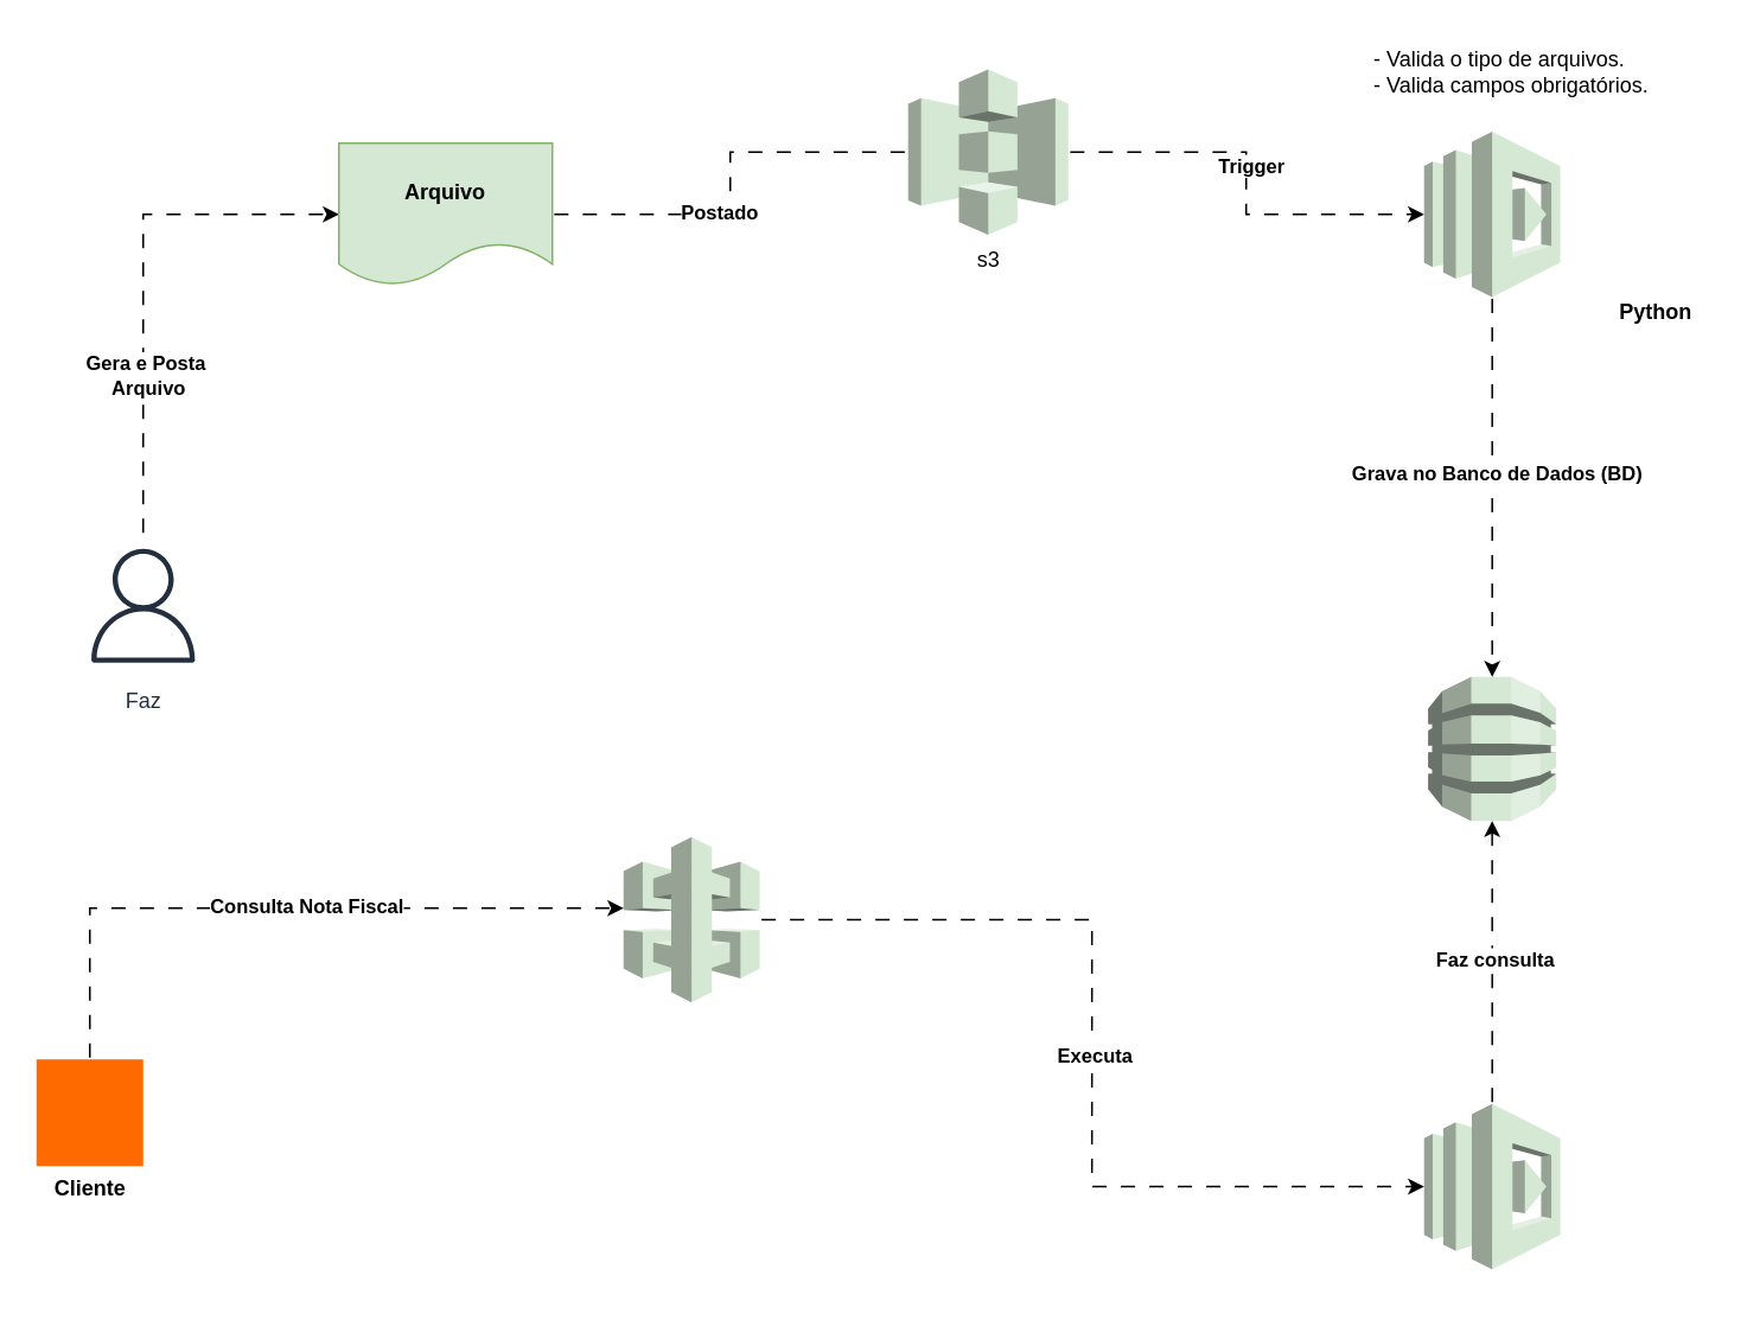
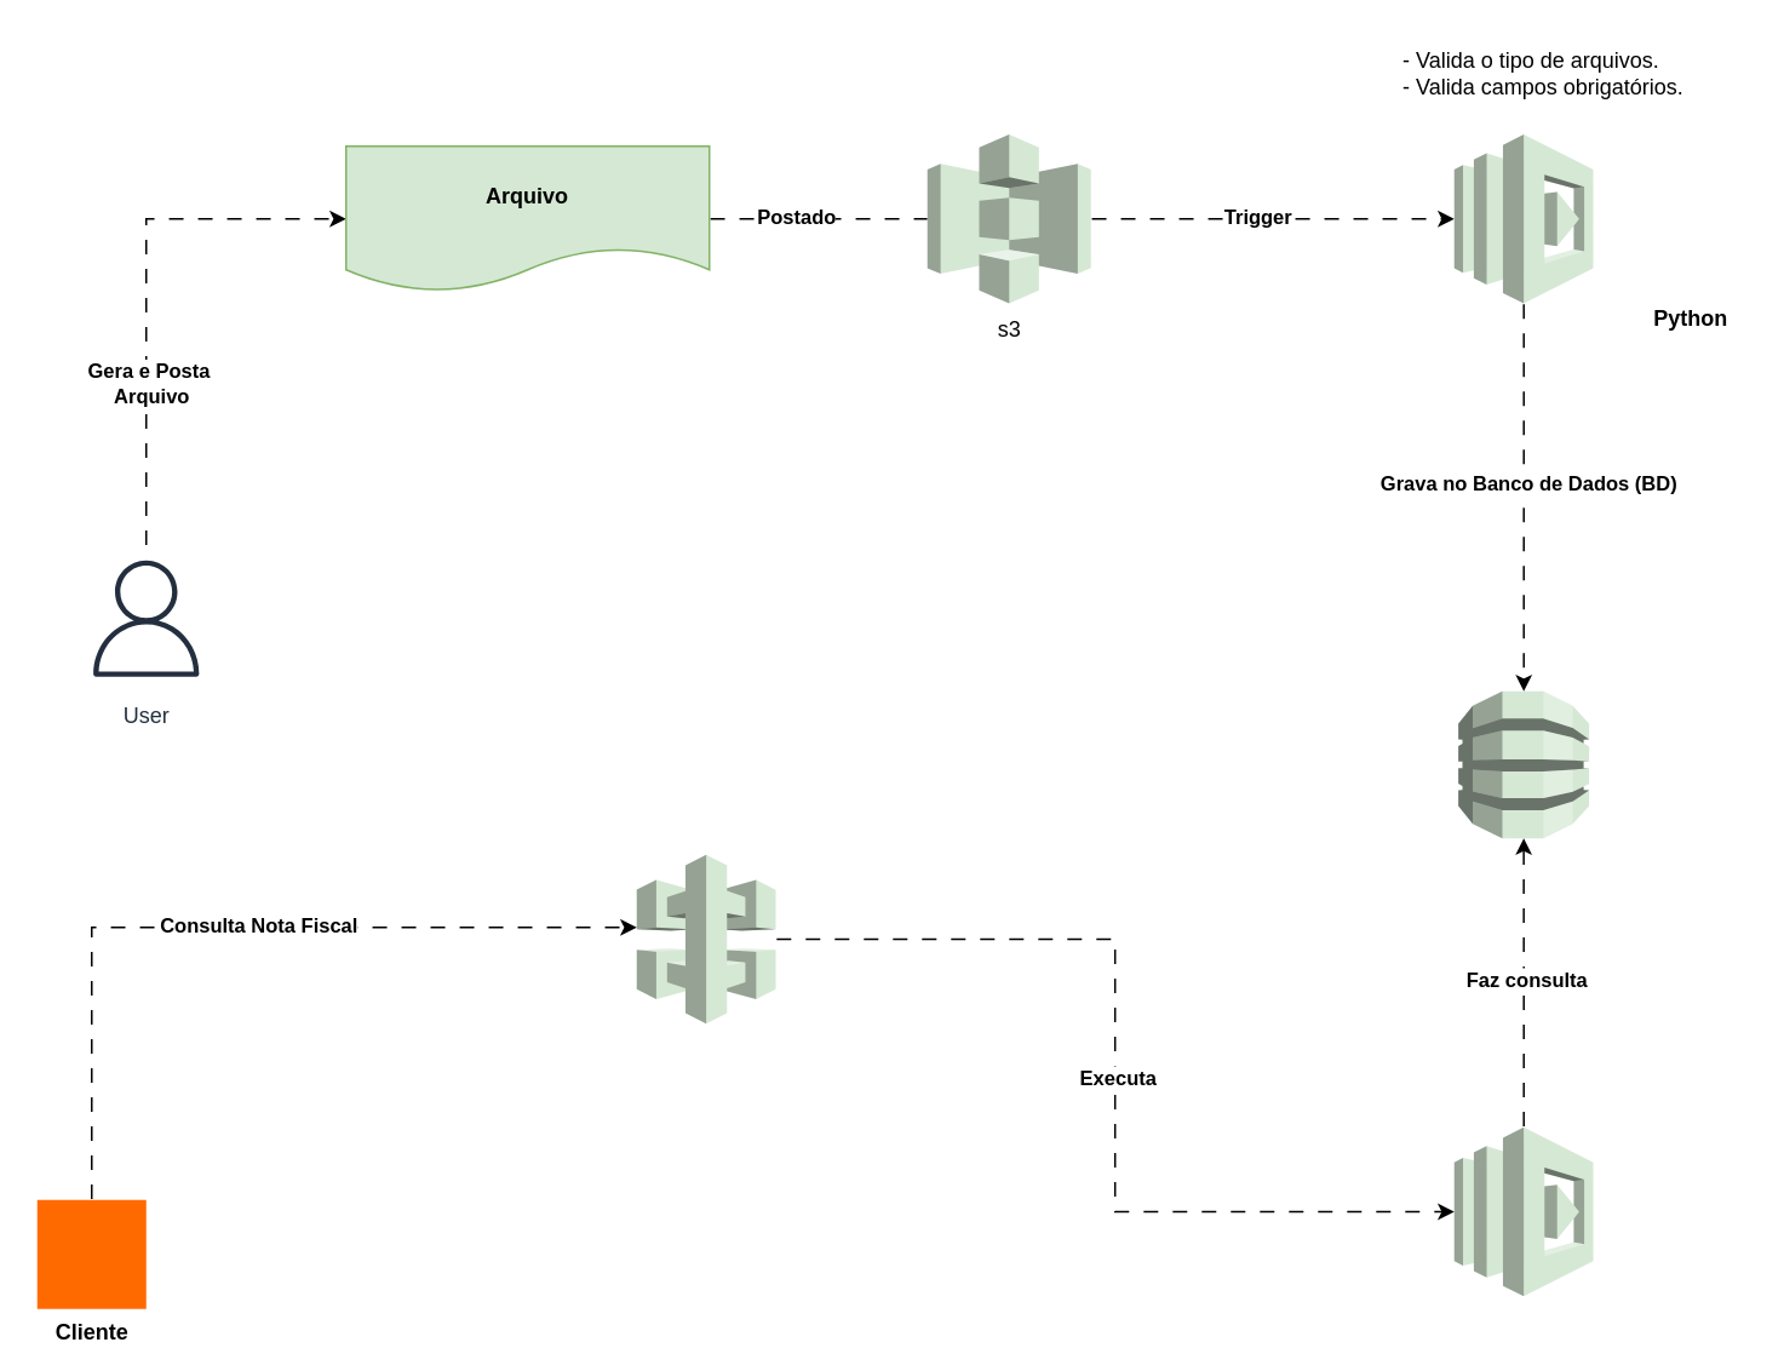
- <mxCell id="10" value="s3" style="outlineConnect=0;dashed=0;verticalLabelPosition=bottom;verticalAlign=top;align=center;html=1;shape=mxgraph.aws3.s3;fillColor=#d5e8d4;strokeColor=#82b366;" parent="1" vertex="1"><mxGeometry x="510" y="38.5" width="90" height="93" as="geometry" /></mxCell>
+ <mxCell id="10" value="s3" style="outlineConnect=0;dashed=0;verticalLabelPosition=bottom;verticalAlign=top;align=center;html=1;shape=mxgraph.aws3.s3;fillColor=#d5e8d4;strokeColor=#82b366;" parent="1" vertex="1"><mxGeometry x="510" y="73.5" width="90" height="93" as="geometry" /></mxCell>
- <mxCell id="7" value="&lt;b&gt;Arquivo&lt;/b&gt;" style="shape=document;whiteSpace=wrap;html=1;boundedLbl=1;fillColor=#d5e8d4;strokeColor=#82b366;" parent="1" vertex="1"><mxGeometry x="190" y="80" width="120" height="80" as="geometry" /></mxCell>
+ <mxCell id="7" value="&lt;b&gt;Arquivo&lt;/b&gt;" style="shape=document;whiteSpace=wrap;html=1;boundedLbl=1;fillColor=#d5e8d4;strokeColor=#82b366;" parent="1" vertex="1"><mxGeometry x="190" y="80" width="200" height="80" as="geometry" /></mxCell>
- <mxCell id="4" value="Faz" style="sketch=0;outlineConnect=0;fontColor=#232F3E;gradientColor=none;strokeColor=#232F3E;fillColor=#ffffff;dashed=0;verticalLabelPosition=bottom;verticalAlign=top;align=center;html=1;fontSize=12;fontStyle=0;aspect=fixed;shape=mxgraph.aws4.resourceIcon;resIcon=mxgraph.aws4.user;" parent="1" vertex="1"><mxGeometry x="40" y="300" width="80" height="80" as="geometry" /></mxCell>
+ <mxCell id="4" value="User" style="sketch=0;outlineConnect=0;fontColor=#232F3E;gradientColor=none;strokeColor=#232F3E;fillColor=#ffffff;dashed=0;verticalLabelPosition=bottom;verticalAlign=top;align=center;html=1;fontSize=12;fontStyle=0;aspect=fixed;shape=mxgraph.aws4.resourceIcon;resIcon=mxgraph.aws4.user;" parent="1" vertex="1"><mxGeometry x="40" y="300" width="80" height="80" as="geometry" /></mxCell>
- <mxCell id="20" value="&lt;div&gt;&lt;b&gt;&lt;br&gt;&lt;/b&gt;&lt;/div&gt;&lt;div&gt;&lt;b&gt;&lt;br&gt;&lt;/b&gt;&lt;/div&gt;&lt;div&gt;&lt;b&gt;&lt;br&gt;&lt;/b&gt;&lt;/div&gt;&lt;div&gt;&lt;b&gt;&lt;br&gt;&lt;/b&gt;&lt;/div&gt;&lt;div&gt;&lt;b&gt;&lt;br&gt;&lt;/b&gt;&lt;/div&gt;&lt;div&gt;&lt;b&gt;&lt;br&gt;&lt;/b&gt;&lt;/div&gt;&lt;b&gt;Cliente&lt;/b&gt;" style="points=[];aspect=fixed;html=1;align=center;shadow=0;dashed=0;fillColor=#FF6A00;strokeColor=none;shape=mxgraph.alibaba_cloud.user;" parent="1" vertex="1"><mxGeometry x="20" y="595" width="60" height="60" as="geometry" /></mxCell>
+ <mxCell id="20" value="&lt;div&gt;&lt;b&gt;&lt;br&gt;&lt;/b&gt;&lt;/div&gt;&lt;div&gt;&lt;b&gt;&lt;br&gt;&lt;/b&gt;&lt;/div&gt;&lt;div&gt;&lt;b&gt;&lt;br&gt;&lt;/b&gt;&lt;/div&gt;&lt;div&gt;&lt;b&gt;&lt;br&gt;&lt;/b&gt;&lt;/div&gt;&lt;div&gt;&lt;b&gt;&lt;br&gt;&lt;/b&gt;&lt;/div&gt;&lt;div&gt;&lt;b&gt;&lt;br&gt;&lt;/b&gt;&lt;/div&gt;&lt;b&gt;Cliente&lt;/b&gt;" style="points=[];aspect=fixed;html=1;align=center;shadow=0;dashed=0;fillColor=#FF6A00;strokeColor=none;shape=mxgraph.alibaba_cloud.user;" parent="1" vertex="1"><mxGeometry x="20" y="660" width="60" height="60" as="geometry" /></mxCell>
